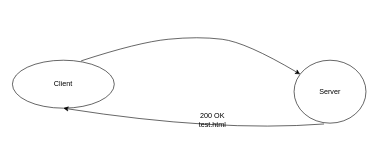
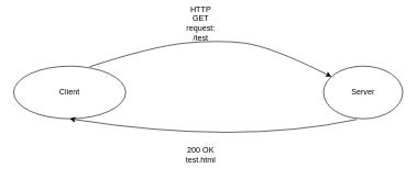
+ <mxCell id="6" value="HTTP GET request: /test" style="text;html=1;strokeColor=none;fillColor=none;align=center;verticalAlign=middle;whiteSpace=wrap;rounded=0;" vertex="1" parent="1"><mxGeometry x="274" y="20" width="60" height="30" as="geometry" /></mxCell>
- <mxCell id="3" value="Server" style="ellipse;whiteSpace=wrap;html=1;" vertex="1" parent="1"><mxGeometry x="490" y="100" width="120" height="105" as="geometry" /></mxCell>
+ <mxCell id="3" value="Server" style="ellipse;whiteSpace=wrap;html=1;" vertex="1" parent="1"><mxGeometry x="490" y="100" width="120" height="80" as="geometry" /></mxCell>
- <mxCell id="7" value="200 OK&lt;br&gt;test.html" style="text;html=1;strokeColor=none;fillColor=none;align=center;verticalAlign=middle;whiteSpace=wrap;rounded=0;" vertex="1" parent="1"><mxGeometry x="324" y="185" width="60" height="30" as="geometry" /></mxCell>
+ <mxCell id="7" value="200 OK&lt;br&gt;test.html" style="text;html=1;strokeColor=none;fillColor=none;align=center;verticalAlign=middle;whiteSpace=wrap;rounded=0;" vertex="1" parent="1"><mxGeometry x="274" y="220" width="60" height="30" as="geometry" /></mxCell>
